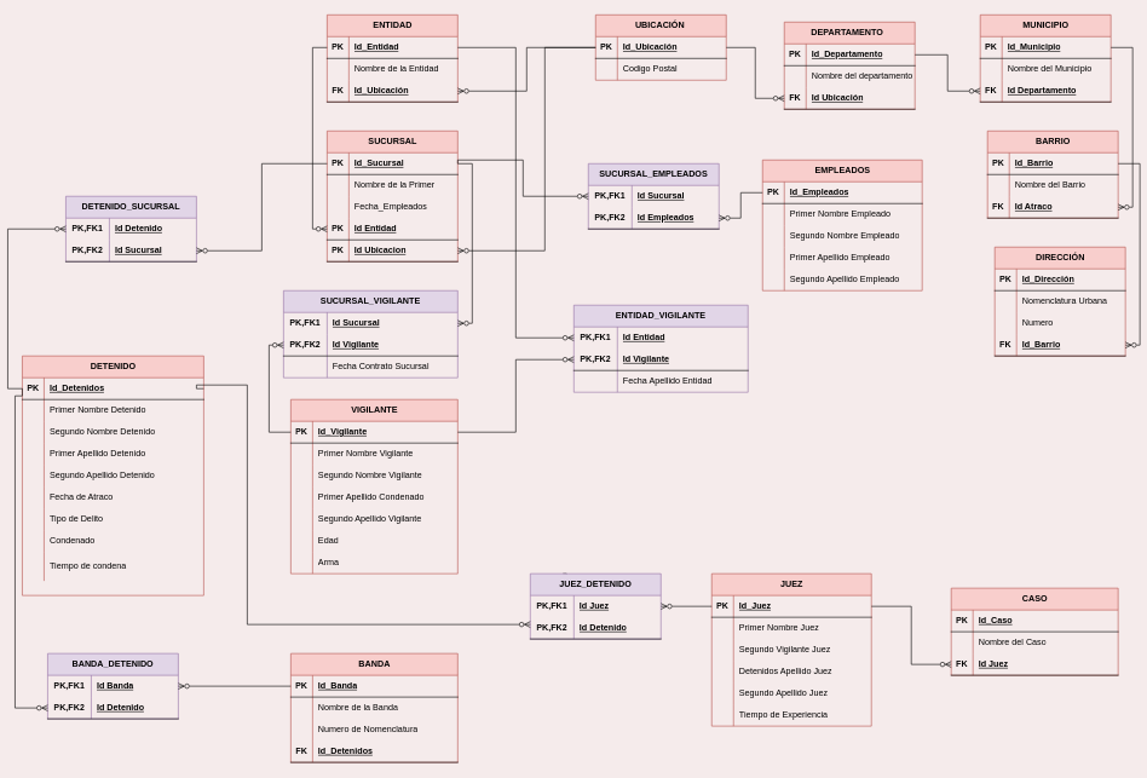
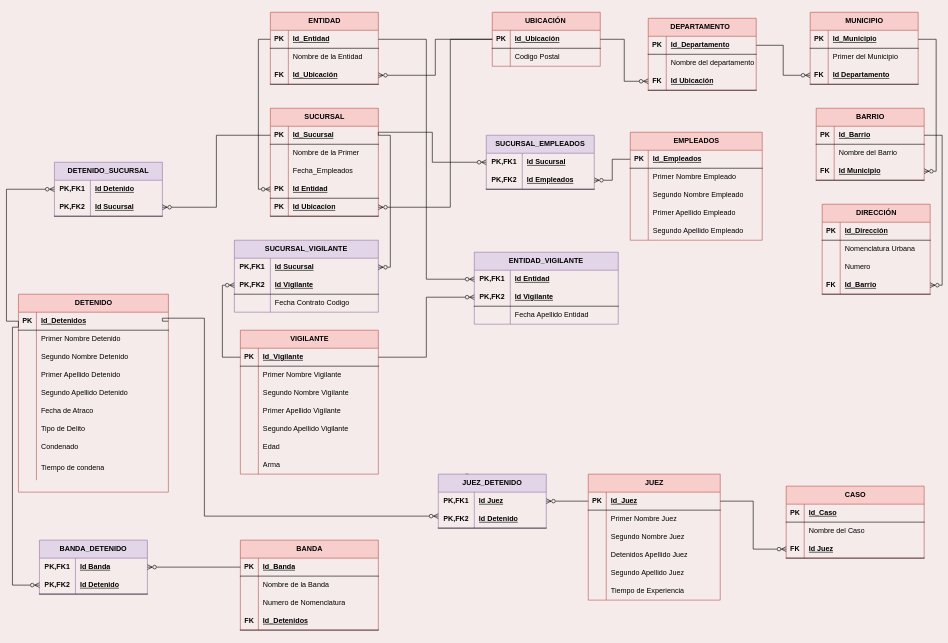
- <mxCell id="35" value="Nombre del Municipio" style="shape=partialRectangle;connectable=0;fillColor=none;top=0;left=0;bottom=0;right=0;align=left;spacingLeft=6;overflow=hidden;whiteSpace=wrap;html=1;" vertex="1" parent="33"><mxGeometry x="30" width="150" height="30" as="geometry"><mxRectangle width="150" height="30" as="alternateBounds" /></mxGeometry></mxCell>
+ <mxCell id="35" value="Primer del Municipio" style="shape=partialRectangle;connectable=0;fillColor=none;top=0;left=0;bottom=0;right=0;align=left;spacingLeft=6;overflow=hidden;whiteSpace=wrap;html=1;" vertex="1" parent="33"><mxGeometry x="30" width="150" height="30" as="geometry"><mxRectangle width="150" height="30" as="alternateBounds" /></mxGeometry></mxCell>
- <mxCell id="48" value="Id Atraco" style="shape=partialRectangle;connectable=0;fillColor=none;top=0;left=0;bottom=0;right=0;align=left;spacingLeft=6;fontStyle=5;overflow=hidden;whiteSpace=wrap;html=1;" vertex="1" parent="46"><mxGeometry x="30" width="150" height="30" as="geometry"><mxRectangle width="150" height="30" as="alternateBounds" /></mxGeometry></mxCell>
+ <mxCell id="48" value="Id Municipio" style="shape=partialRectangle;connectable=0;fillColor=none;top=0;left=0;bottom=0;right=0;align=left;spacingLeft=6;fontStyle=5;overflow=hidden;whiteSpace=wrap;html=1;" vertex="1" parent="46"><mxGeometry x="30" width="150" height="30" as="geometry"><mxRectangle width="150" height="30" as="alternateBounds" /></mxGeometry></mxCell>
- <mxCell id="212" value="Fecha Contrato Sucursal" style="shape=partialRectangle;connectable=0;fillColor=none;top=0;left=0;bottom=0;right=0;align=left;spacingLeft=6;overflow=hidden;html=1;whiteSpace=wrap;" vertex="1" parent="210"><mxGeometry x="60" width="180" height="30" as="geometry"><mxRectangle width="180" height="30" as="alternateBounds" /></mxGeometry></mxCell>
+ <mxCell id="212" value="Fecha Contrato Codigo" style="shape=partialRectangle;connectable=0;fillColor=none;top=0;left=0;bottom=0;right=0;align=left;spacingLeft=6;overflow=hidden;html=1;whiteSpace=wrap;" vertex="1" parent="210"><mxGeometry x="60" width="180" height="30" as="geometry"><mxRectangle width="180" height="30" as="alternateBounds" /></mxGeometry></mxCell>
- <mxCell id="106" value="Primer Apellido Condenado" style="shape=partialRectangle;connectable=0;fillColor=none;top=0;left=0;bottom=0;right=0;align=left;spacingLeft=6;overflow=hidden;whiteSpace=wrap;html=1;" vertex="1" parent="104"><mxGeometry x="30" width="200" height="30" as="geometry"><mxRectangle width="200" height="30" as="alternateBounds" /></mxGeometry></mxCell>
+ <mxCell id="106" value="Primer Apellido Vigilante" style="shape=partialRectangle;connectable=0;fillColor=none;top=0;left=0;bottom=0;right=0;align=left;spacingLeft=6;overflow=hidden;whiteSpace=wrap;html=1;" vertex="1" parent="104"><mxGeometry x="30" width="200" height="30" as="geometry"><mxRectangle width="200" height="30" as="alternateBounds" /></mxGeometry></mxCell>
- <mxCell id="166" value="Segundo Vigilante Juez" style="shape=partialRectangle;connectable=0;fillColor=none;top=0;left=0;bottom=0;right=0;align=left;spacingLeft=6;overflow=hidden;whiteSpace=wrap;html=1;" vertex="1" parent="164"><mxGeometry x="30" width="190" height="30" as="geometry"><mxRectangle width="190" height="30" as="alternateBounds" /></mxGeometry></mxCell>
+ <mxCell id="166" value="Segundo Nombre Juez" style="shape=partialRectangle;connectable=0;fillColor=none;top=0;left=0;bottom=0;right=0;align=left;spacingLeft=6;overflow=hidden;whiteSpace=wrap;html=1;" vertex="1" parent="164"><mxGeometry x="30" width="190" height="30" as="geometry"><mxRectangle width="190" height="30" as="alternateBounds" /></mxGeometry></mxCell>
